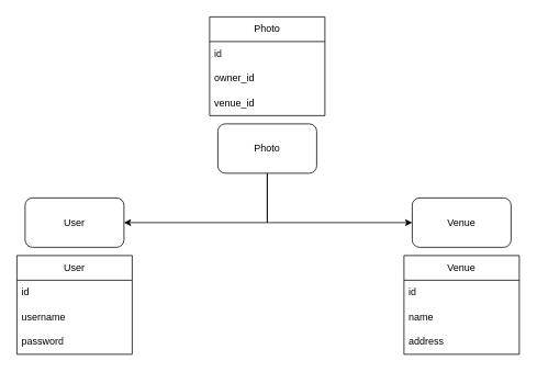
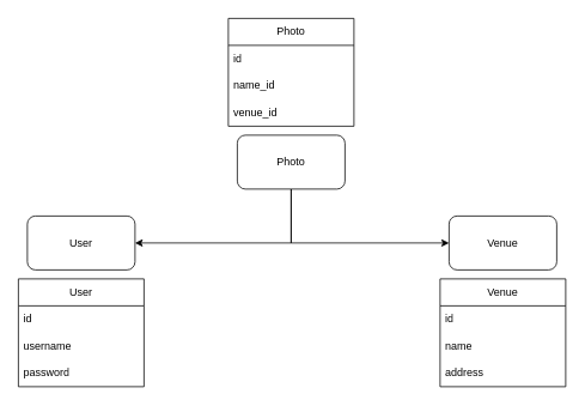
- <mxCell id="12" value="owner_id" style="text;strokeColor=none;fillColor=none;align=left;verticalAlign=middle;spacingLeft=4;spacingRight=4;overflow=hidden;points=[[0,0.5],[1,0.5]];portConstraint=eastwest;rotatable=0;whiteSpace=wrap;html=1;" vertex="1" parent="10"><mxGeometry y="60" width="140" height="30" as="geometry" /></mxCell>
+ <mxCell id="12" value="name_id" style="text;strokeColor=none;fillColor=none;align=left;verticalAlign=middle;spacingLeft=4;spacingRight=4;overflow=hidden;points=[[0,0.5],[1,0.5]];portConstraint=eastwest;rotatable=0;whiteSpace=wrap;html=1;" vertex="1" parent="10"><mxGeometry y="60" width="140" height="30" as="geometry" /></mxCell>
